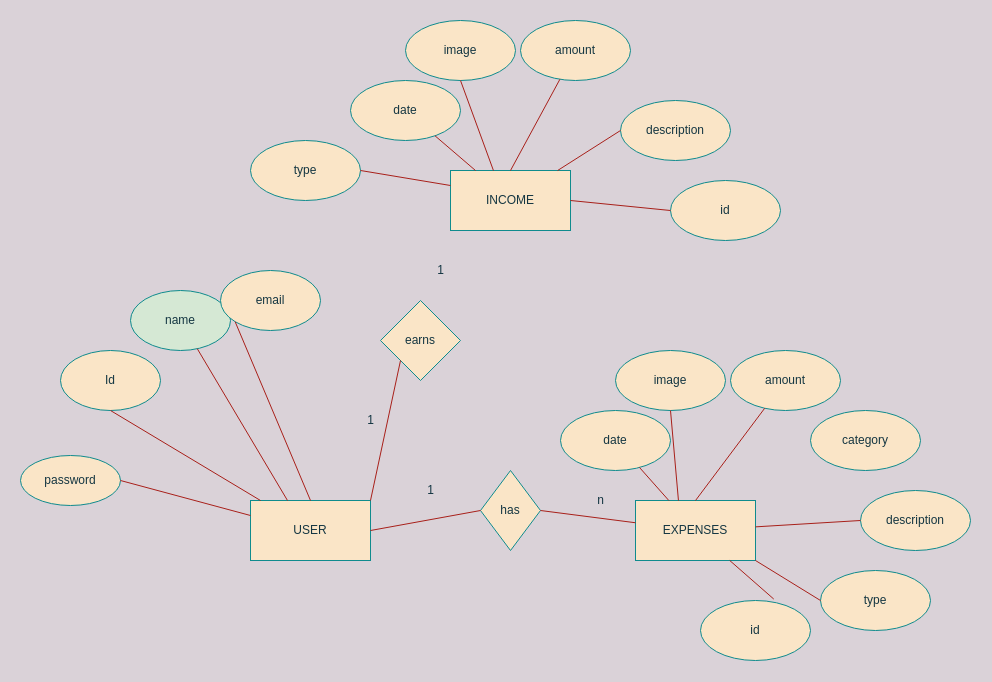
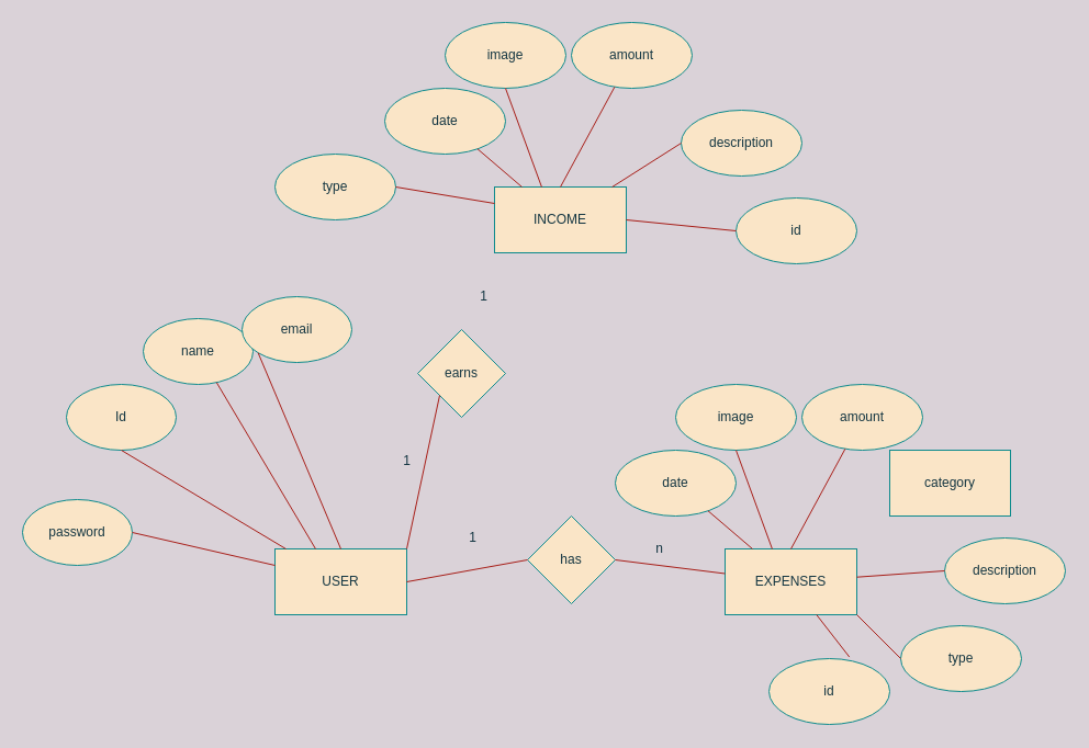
- <mxCell id="5" value="name" style="ellipse;whiteSpace=wrap;html=1;fillColor=#d5e8d4;strokeColor=#0F8B8D;fontColor=#143642;" vertex="1" parent="1"><mxGeometry x="130" y="290" width="100" height="60" as="geometry" /></mxCell>
+ <mxCell id="5" value="name" style="ellipse;whiteSpace=wrap;html=1;fillColor=#FAE5C7;strokeColor=#0F8B8D;fontColor=#143642;" vertex="1" parent="1"><mxGeometry x="130" y="290" width="100" height="60" as="geometry" /></mxCell>
- <mxCell id="14" value="category" style="ellipse;whiteSpace=wrap;html=1;fillColor=#FAE5C7;strokeColor=#0F8B8D;fontColor=#143642;" vertex="1" parent="1"><mxGeometry x="810" y="410" width="110" height="60" as="geometry" /></mxCell>
+ <mxCell id="14" value="category" style="whiteSpace=wrap;html=1;fillColor=#FAE5C7;strokeColor=#0F8B8D;fontColor=#143642;rounded=0;" vertex="1" parent="1"><mxGeometry x="810" y="410" width="110" height="60" as="geometry" /></mxCell>
- <mxCell id="26" value="password" style="ellipse;whiteSpace=wrap;html=1;fillColor=#FAE5C7;strokeColor=#0F8B8D;fontColor=#143642;" vertex="1" parent="1"><mxGeometry x="20" y="455" width="100" height="50" as="geometry" /></mxCell>
+ <mxCell id="26" value="password" style="ellipse;whiteSpace=wrap;html=1;fillColor=#FAE5C7;strokeColor=#0F8B8D;fontColor=#143642;" vertex="1" parent="1"><mxGeometry x="20" y="455" width="100" height="60" as="geometry" /></mxCell>
- <mxCell id="7" value="has" style="rhombus;whiteSpace=wrap;html=1;fillColor=#FAE5C7;strokeColor=#0F8B8D;fontColor=#143642;" vertex="1" parent="1"><mxGeometry x="480" y="470" width="60" height="80" as="geometry" /></mxCell>
+ <mxCell id="7" value="has" style="rhombus;whiteSpace=wrap;html=1;fillColor=#FAE5C7;strokeColor=#0F8B8D;fontColor=#143642;" vertex="1" parent="1"><mxGeometry x="480" y="470" width="80" height="80" as="geometry" /></mxCell>
- <mxCell id="3" value="EXPENSES" style="rounded=0;whiteSpace=wrap;html=1;fillColor=#FAE5C7;strokeColor=#0F8B8D;fontColor=#143642;" vertex="1" parent="1"><mxGeometry x="635" y="500" width="120" height="60" as="geometry" /></mxCell>
+ <mxCell id="3" value="EXPENSES" style="rounded=0;whiteSpace=wrap;html=1;fillColor=#FAE5C7;strokeColor=#0F8B8D;fontColor=#143642;" vertex="1" parent="1"><mxGeometry x="660" y="500" width="120" height="60" as="geometry" /></mxCell>
